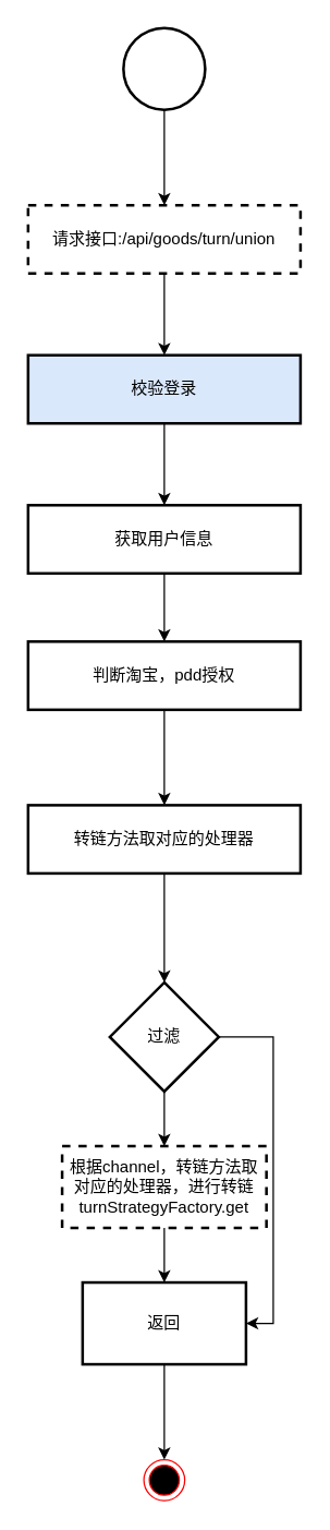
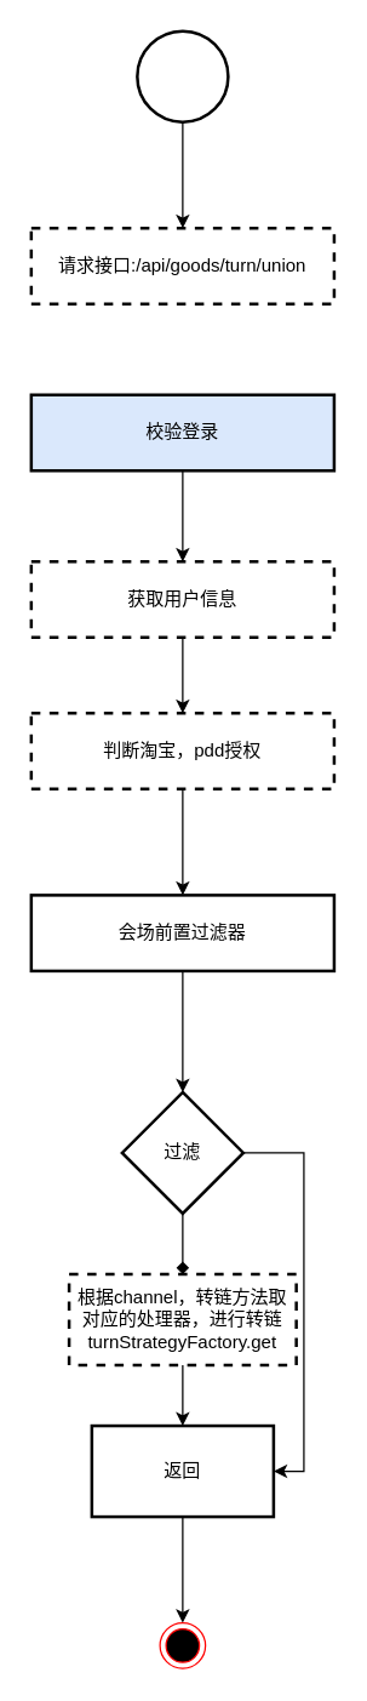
- <mxCell id="4" value="" style="edgeStyle=orthogonalEdgeStyle;rounded=0;orthogonalLoop=1;jettySize=auto;html=1;" edge="1" parent="1" source="5" target="7"><mxGeometry relative="1" as="geometry" /></mxCell>
- <mxCell id="9" value="获取用户信息" style="whiteSpace=wrap;html=1;strokeWidth=2;" vertex="1" parent="1"><mxGeometry x="20" y="370" width="200" height="50" as="geometry" /></mxCell>
+ <mxCell id="9" value="获取用户信息" style="whiteSpace=wrap;html=1;strokeWidth=2;dashed=1;" vertex="1" parent="1"><mxGeometry x="20" y="370" width="200" height="50" as="geometry" /></mxCell>
- <mxCell id="11" value="判断淘宝，pdd授权" style="whiteSpace=wrap;html=1;strokeWidth=2;" vertex="1" parent="1"><mxGeometry x="20" y="470" width="200" height="50" as="geometry" /></mxCell>
+ <mxCell id="11" value="判断淘宝，pdd授权" style="whiteSpace=wrap;html=1;strokeWidth=2;dashed=1;" vertex="1" parent="1"><mxGeometry x="20" y="470" width="200" height="50" as="geometry" /></mxCell>
- <mxCell id="13" value="转链方法取对应的处理器" style="whiteSpace=wrap;html=1;strokeWidth=2;" vertex="1" parent="1"><mxGeometry x="20" y="590" width="200" height="50" as="geometry" /></mxCell>
+ <mxCell id="13" value="会场前置过滤器" style="whiteSpace=wrap;html=1;strokeWidth=2;" vertex="1" parent="1"><mxGeometry x="20" y="590" width="200" height="50" as="geometry" /></mxCell>
- <mxCell id="14" value="" style="edgeStyle=orthogonalEdgeStyle;rounded=0;orthogonalLoop=1;jettySize=auto;html=1;" edge="1" parent="1" source="16" target="18"><mxGeometry relative="1" as="geometry" /></mxCell>
+ <mxCell id="14" value="" style="edgeStyle=orthogonalEdgeStyle;rounded=0;orthogonalLoop=1;jettySize=auto;html=1;endArrow=diamond;" edge="1" parent="1" source="16" target="18"><mxGeometry relative="1" as="geometry" /></mxCell>
